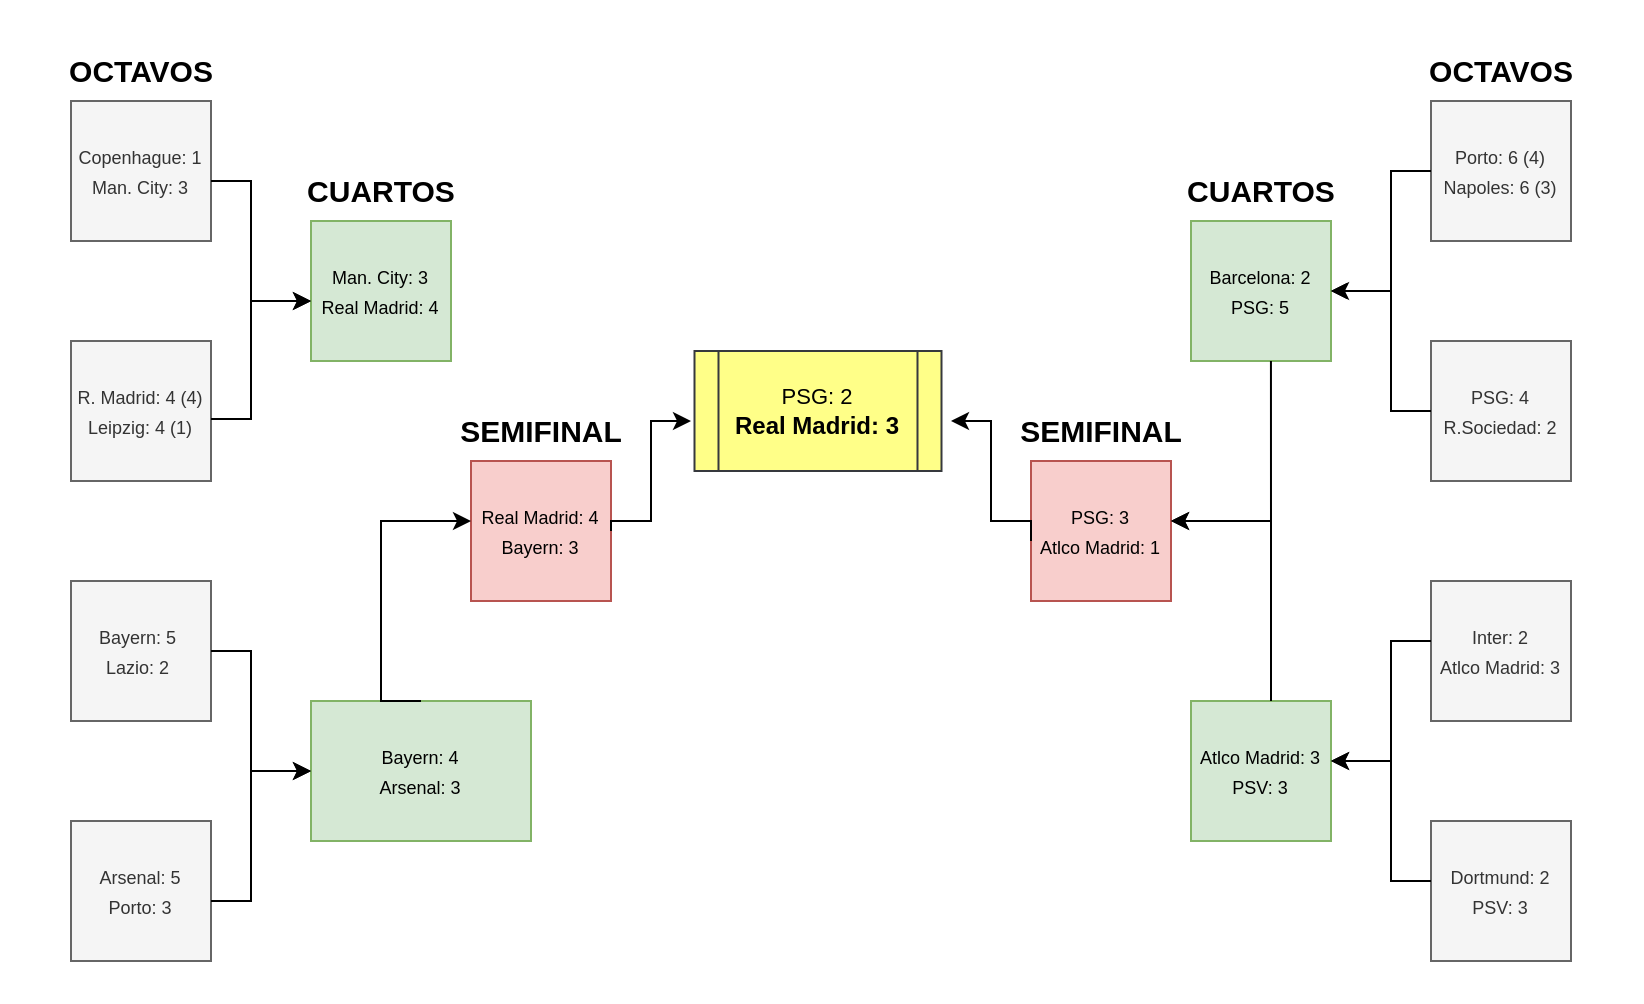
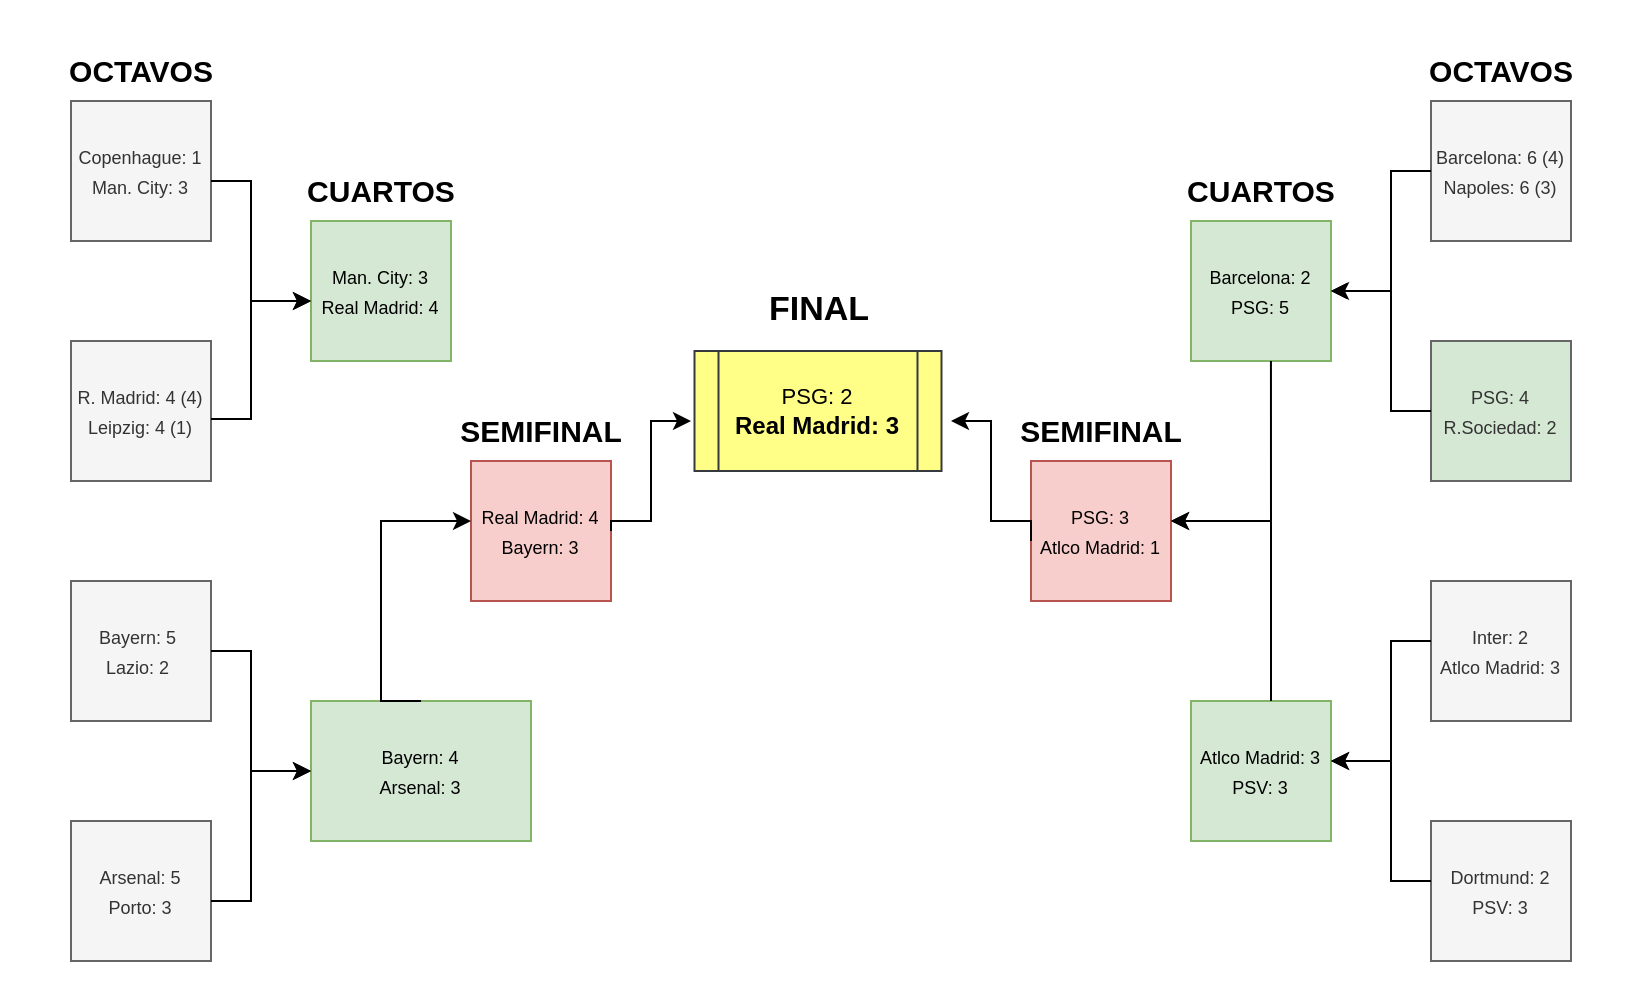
- <mxCell id="6" value="&lt;font style=&quot;font-size: 9px;&quot;&gt;Porto: 6 (4)&lt;br&gt;Napoles: 6 (3)&lt;/font&gt;" style="whiteSpace=wrap;html=1;aspect=fixed;fillColor=#f5f5f5;fontColor=#333333;strokeColor=#666666;" parent="1" vertex="1"><mxGeometry x="715" y="50" width="70" height="70" as="geometry" /></mxCell>
+ <mxCell id="6" value="&lt;font style=&quot;font-size: 9px;&quot;&gt;Barcelona: 6 (4)&lt;br&gt;Napoles: 6 (3)&lt;/font&gt;" style="whiteSpace=wrap;html=1;aspect=fixed;fillColor=#f5f5f5;fontColor=#333333;strokeColor=#666666;" parent="1" vertex="1"><mxGeometry x="715" y="50" width="70" height="70" as="geometry" /></mxCell>
+ <mxCell id="33" value="&lt;font style=&quot;font-size: 17px;&quot;&gt;&lt;b&gt;FINAL&lt;/b&gt;&lt;/font&gt;" style="text;html=1;align=center;verticalAlign=middle;resizable=0;points=[];autosize=1;strokeColor=none;fillColor=none;" parent="1" vertex="1"><mxGeometry x="374" y="140" width="70" height="30" as="geometry" /></mxCell>
- <mxCell id="9" value="&lt;font style=&quot;font-size: 9px;&quot;&gt;PSG: 4&lt;br&gt;R.Sociedad: 2&lt;/font&gt;" style="whiteSpace=wrap;html=1;aspect=fixed;fillColor=#f5f5f5;fontColor=#333333;strokeColor=#666666;" parent="1" vertex="1"><mxGeometry x="715" y="170" width="70" height="70" as="geometry" /></mxCell>
+ <mxCell id="9" value="&lt;font style=&quot;font-size: 9px;&quot;&gt;PSG: 4&lt;br&gt;R.Sociedad: 2&lt;/font&gt;" style="whiteSpace=wrap;html=1;aspect=fixed;fillColor=#d5e8d4;fontColor=#333333;strokeColor=#666666;" parent="1" vertex="1"><mxGeometry x="715" y="170" width="70" height="70" as="geometry" /></mxCell>
